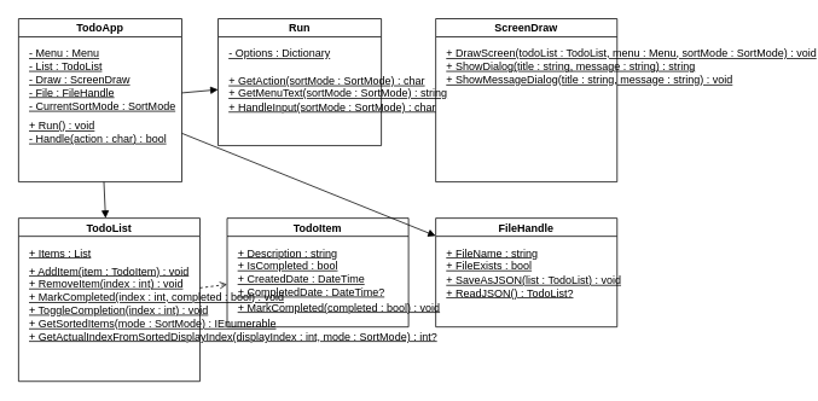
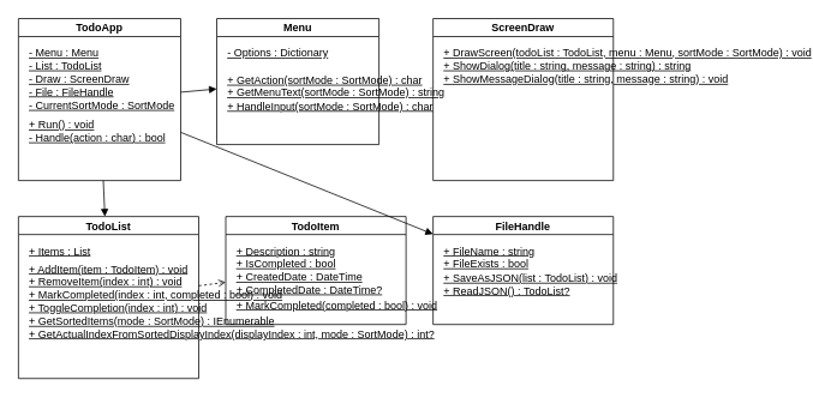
- <mxCell id="5" value="Run" style="swimlane;childLayout=stackLayout;horizontal=1;startSize=20;" vertex="1" parent="1"><mxGeometry x="240" y="20" width="180" height="140" as="geometry" /></mxCell>
+ <mxCell id="5" value="Menu" style="swimlane;childLayout=stackLayout;horizontal=1;startSize=20;" vertex="1" parent="1"><mxGeometry x="240" y="20" width="180" height="140" as="geometry" /></mxCell>
